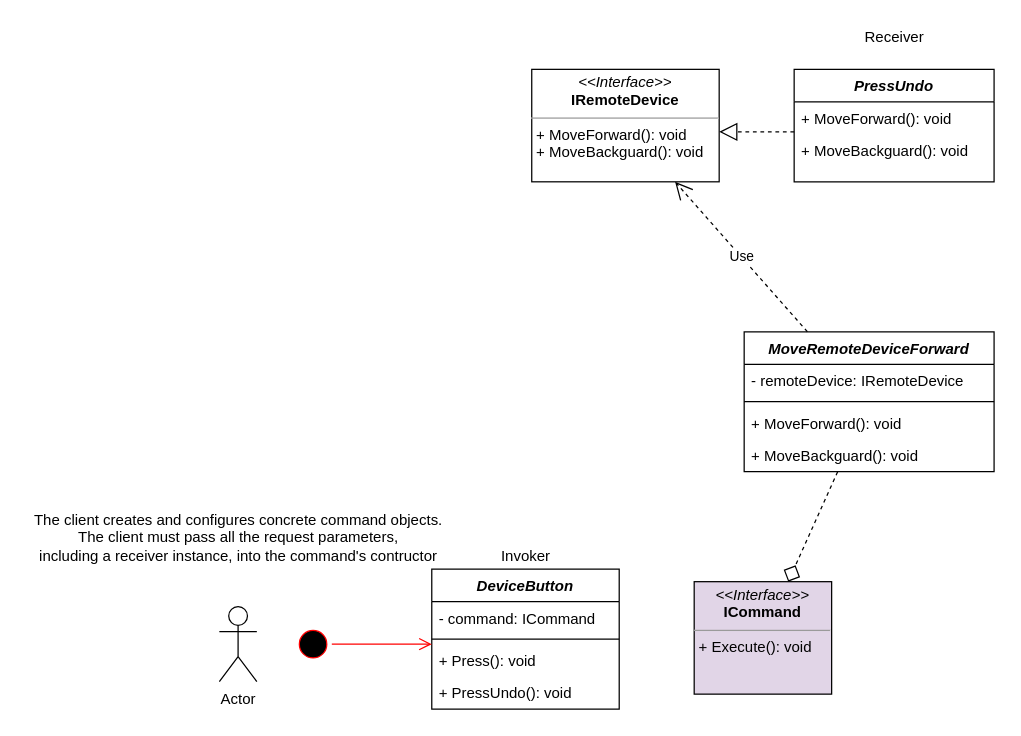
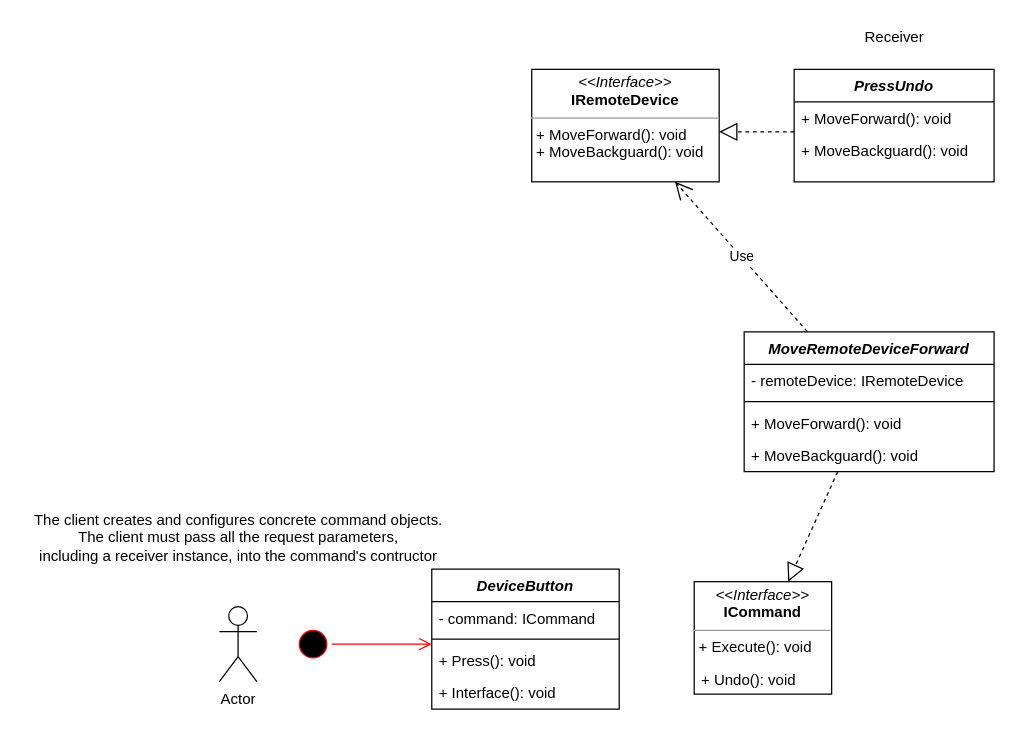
- <mxCell id="27" value="Invoker" style="text;html=1;resizable=0;autosize=1;align=center;verticalAlign=middle;points=[];fillColor=none;strokeColor=none;rounded=0;" vertex="1" parent="1"><mxGeometry x="395" y="435" width="50" height="20" as="geometry" /></mxCell>
- <mxCell id="15" value="" style="endArrow=diamond;dashed=1;endFill=0;endSize=12;html=1;rounded=0;strokeColor=default;" parent="1" source="9" target="8" edge="1"><mxGeometry width="160" relative="1" as="geometry"><mxPoint x="415" y="305" as="sourcePoint" /><mxPoint x="355" y="315" as="targetPoint" /></mxGeometry></mxCell>
+ <mxCell id="15" value="" style="endArrow=block;dashed=1;endFill=0;endSize=12;html=1;rounded=0;strokeColor=default;" parent="1" source="9" target="8" edge="1"><mxGeometry width="160" relative="1" as="geometry"><mxPoint x="415" y="305" as="sourcePoint" /><mxPoint x="355" y="315" as="targetPoint" /></mxGeometry></mxCell>
- <mxCell id="8" value="&lt;p style=&quot;margin:0px;margin-top:4px;text-align:center;&quot;&gt;&lt;i&gt;&amp;lt;&amp;lt;Interface&amp;gt;&amp;gt;&lt;/i&gt;&lt;br&gt;&lt;b&gt;ICommand&lt;/b&gt;&lt;/p&gt;&lt;hr size=&quot;1&quot;&gt;&lt;p style=&quot;margin:0px;margin-left:4px;&quot;&gt;&lt;/p&gt;&lt;p style=&quot;margin:0px;margin-left:4px;&quot;&gt;+ Execute(): void&lt;br&gt;&lt;/p&gt;&lt;p style=&quot;margin:0px;margin-left:4px;&quot;&gt;&lt;br&gt;&lt;/p&gt;" style="verticalAlign=top;align=left;overflow=fill;fontSize=12;fontFamily=Helvetica;html=1;fillColor=#e1d5e7;" parent="1" vertex="1"><mxGeometry x="555" y="465" width="110" height="90" as="geometry" /></mxCell>
+ <mxCell id="8" value="&lt;p style=&quot;margin:0px;margin-top:4px;text-align:center;&quot;&gt;&lt;i&gt;&amp;lt;&amp;lt;Interface&amp;gt;&amp;gt;&lt;/i&gt;&lt;br&gt;&lt;b&gt;ICommand&lt;/b&gt;&lt;/p&gt;&lt;hr size=&quot;1&quot;&gt;&lt;p style=&quot;margin:0px;margin-left:4px;&quot;&gt;&lt;/p&gt;&lt;p style=&quot;margin:0px;margin-left:4px;&quot;&gt;+ Execute(): void&lt;br&gt;&lt;/p&gt;&lt;p style=&quot;margin:0px;margin-left:4px;&quot;&gt;&lt;br&gt;&lt;/p&gt;" style="verticalAlign=top;align=left;overflow=fill;fontSize=12;fontFamily=Helvetica;html=1;" parent="1" vertex="1"><mxGeometry x="555" y="465" width="110" height="90" as="geometry" /></mxCell>
+ <mxCell id="25" value="+ Undo(): void" style="text;strokeColor=none;fillColor=none;align=left;verticalAlign=top;spacingLeft=4;spacingRight=4;overflow=hidden;rotatable=0;points=[[0,0.5],[1,0.5]];portConstraint=eastwest;" parent="1" vertex="1"><mxGeometry x="555" y="530" width="100" height="26" as="geometry" /></mxCell>
- <mxCell id="20" value="+ PressUndo(): void&#10;" style="text;strokeColor=none;fillColor=none;align=left;verticalAlign=top;spacingLeft=4;spacingRight=4;overflow=hidden;rotatable=0;points=[[0,0.5],[1,0.5]];portConstraint=eastwest;" parent="16" vertex="1"><mxGeometry y="86" width="150" height="26" as="geometry" /></mxCell>
+ <mxCell id="20" value="+ Interface(): void&#10;" style="text;strokeColor=none;fillColor=none;align=left;verticalAlign=top;spacingLeft=4;spacingRight=4;overflow=hidden;rotatable=0;points=[[0,0.5],[1,0.5]];portConstraint=eastwest;" parent="16" vertex="1"><mxGeometry y="86" width="150" height="26" as="geometry" /></mxCell>
